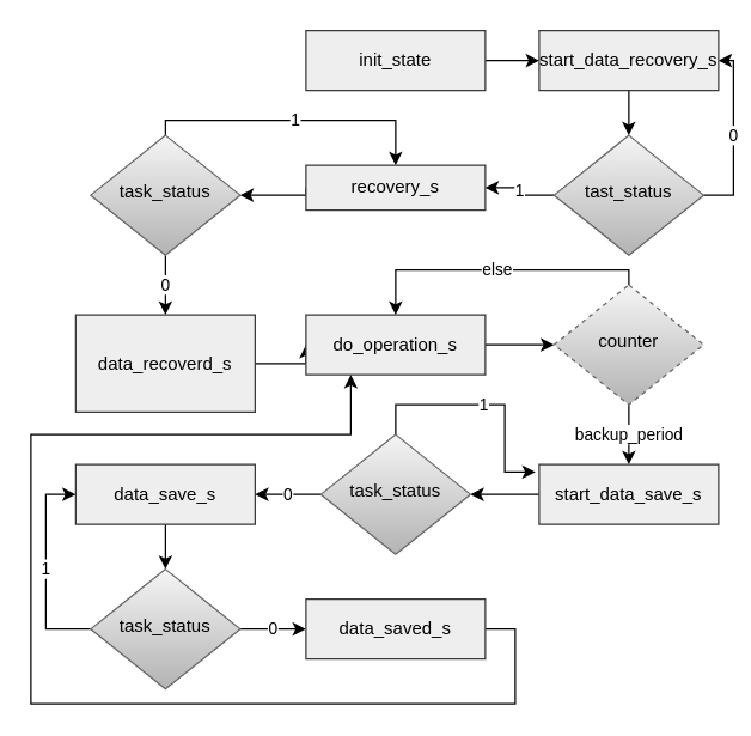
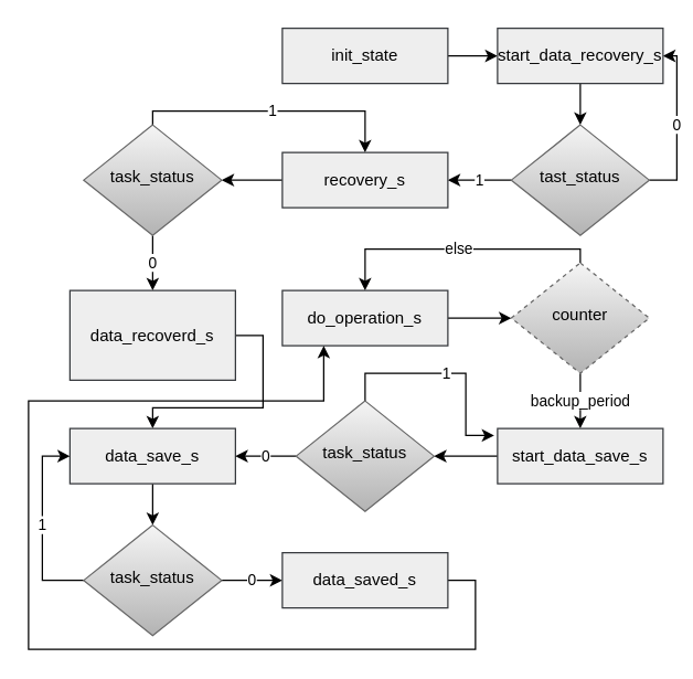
- <mxCell id="10" value="recovery_s" style="rounded=0;whiteSpace=wrap;html=1;fontSize=12;glass=0;strokeWidth=1;shadow=0;fillColor=#eeeeee;strokeColor=#36393d;" parent="1" vertex="1"><mxGeometry x="204" y="110" width="120" height="30" as="geometry" /></mxCell>
+ <mxCell id="10" value="recovery_s" style="rounded=0;whiteSpace=wrap;html=1;fontSize=12;glass=0;strokeWidth=1;shadow=0;fillColor=#eeeeee;strokeColor=#36393d;" parent="1" vertex="1"><mxGeometry x="204" y="110" width="120" height="40" as="geometry" /></mxCell>
- <mxCell id="14" style="edgeStyle=orthogonalEdgeStyle;rounded=0;orthogonalLoop=1;jettySize=auto;html=1;exitX=1;exitY=0.5;exitDx=0;exitDy=0;entryX=0;entryY=0.5;entryDx=0;entryDy=0;" parent="1" source="15" target="17" edge="1"><mxGeometry relative="1" as="geometry" /></mxCell>
+ <mxCell id="14" style="edgeStyle=orthogonalEdgeStyle;rounded=0;orthogonalLoop=1;jettySize=auto;html=1;exitX=1;exitY=0.5;exitDx=0;exitDy=0;" parent="1" source="15" target="24" edge="1"><mxGeometry relative="1" as="geometry" /></mxCell>
